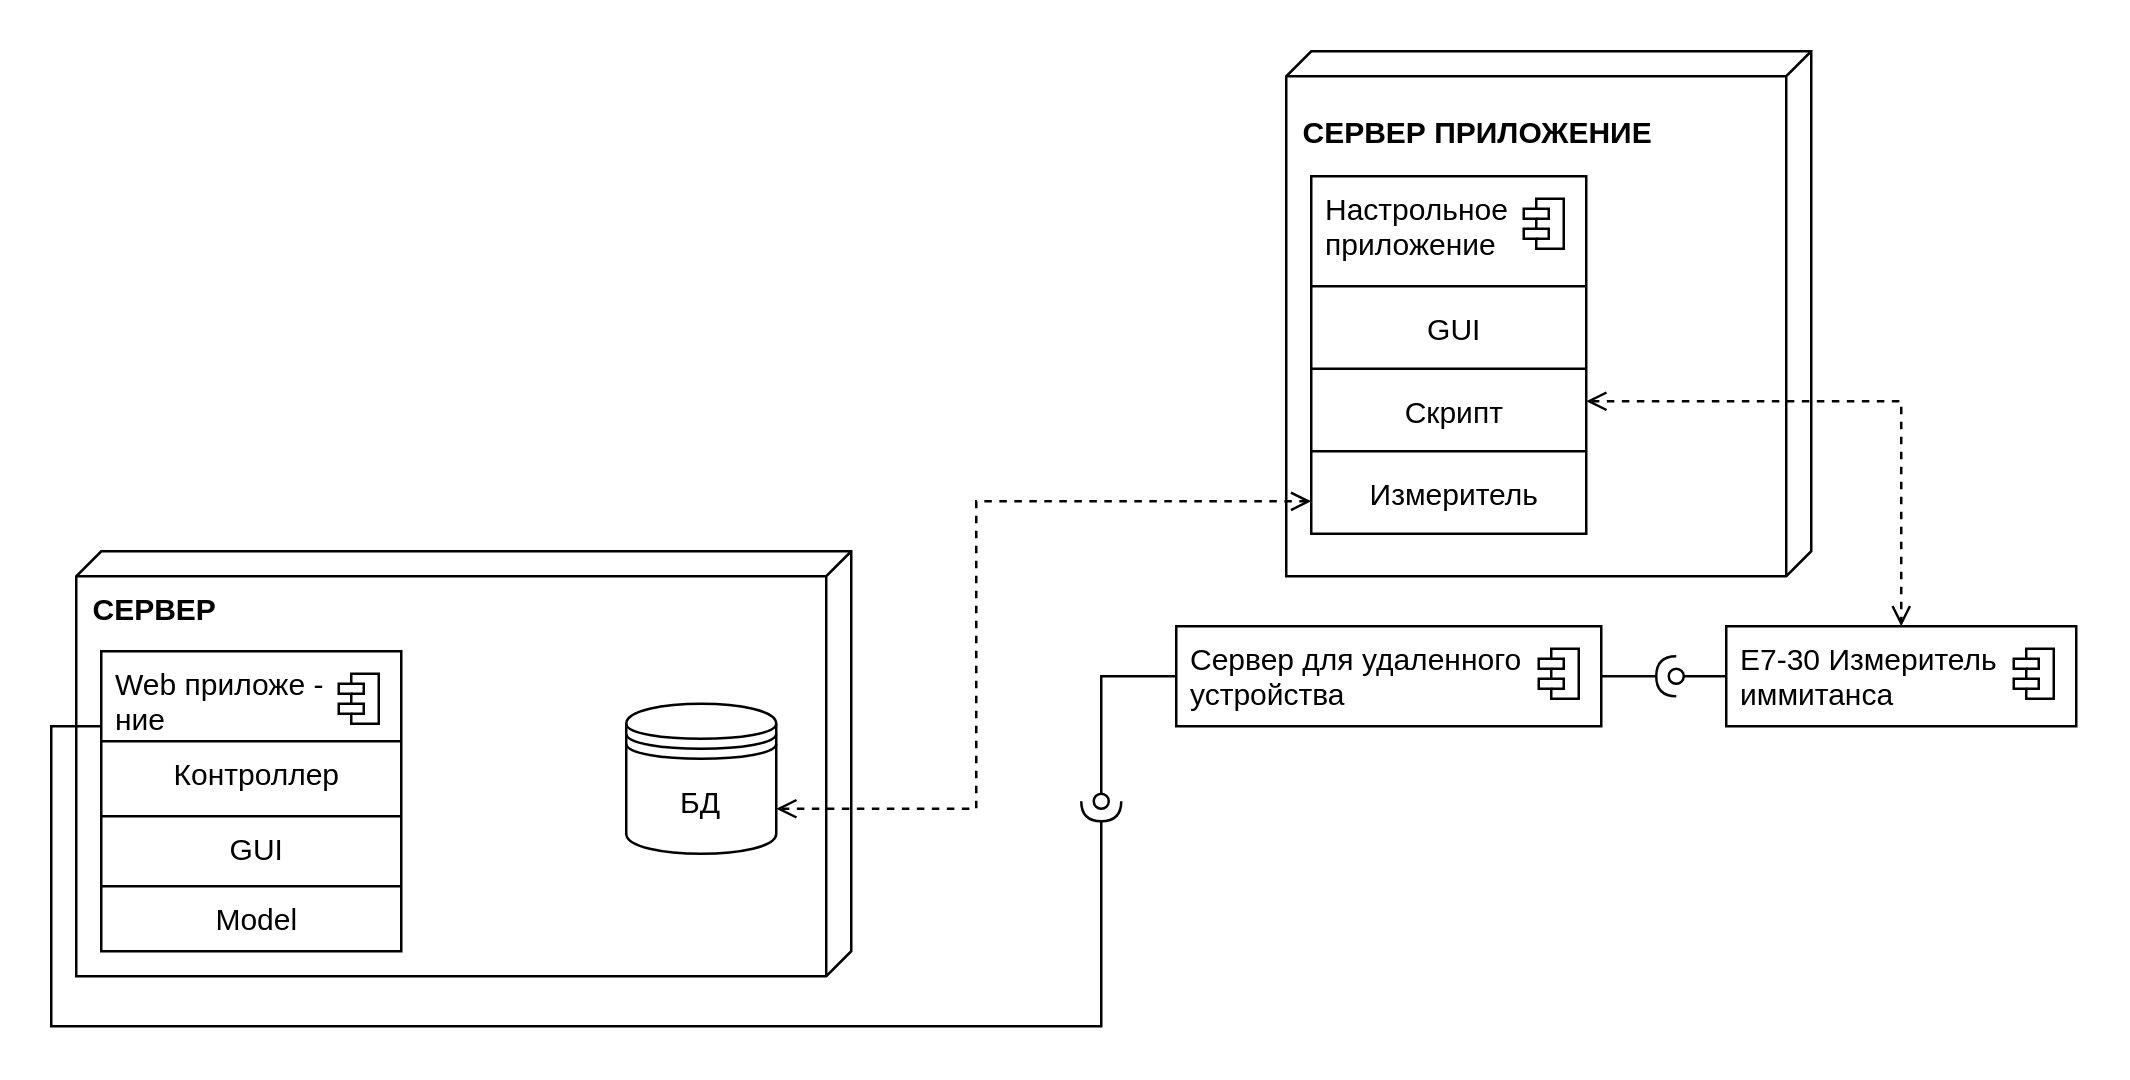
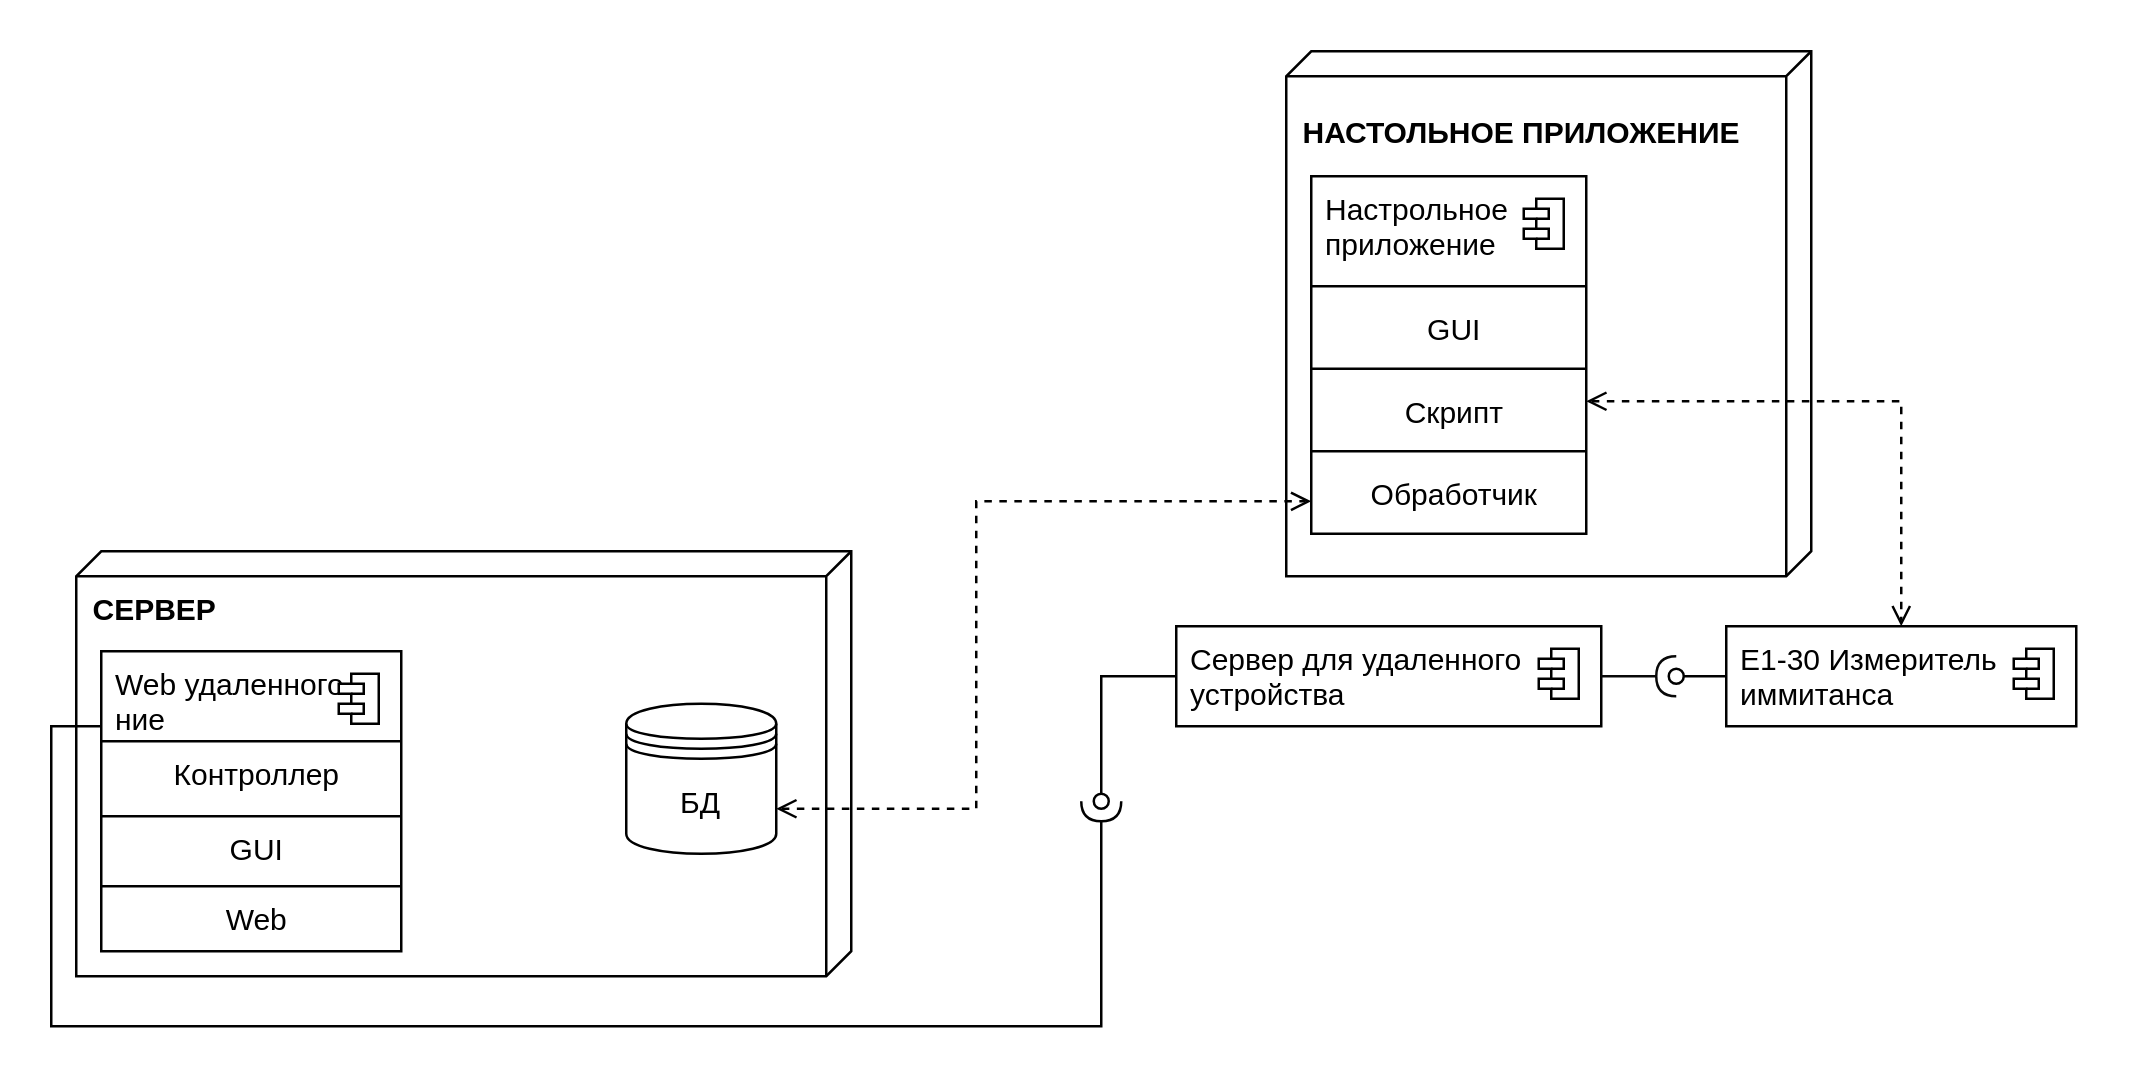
- <mxCell id="2" value="&lt;span style=&quot;font-size: 12px;&quot;&gt;&lt;b&gt;СЕРВЕР ПРИЛОЖЕНИЕ&lt;/b&gt;&lt;/span&gt;" style="verticalAlign=top;align=left;shape=cube;size=10;direction=south;fontStyle=0;html=1;boundedLbl=1;spacingLeft=5;labelBackgroundColor=none;fontSize=21;fontColor=default;" parent="1" vertex="1"><mxGeometry x="514" y="20" width="210" height="210" as="geometry" /></mxCell>
+ <mxCell id="2" value="&lt;span style=&quot;font-size: 12px;&quot;&gt;&lt;b&gt;НАСТОЛЬНОЕ ПРИЛОЖЕНИЕ&lt;/b&gt;&lt;/span&gt;" style="verticalAlign=top;align=left;shape=cube;size=10;direction=south;fontStyle=0;html=1;boundedLbl=1;spacingLeft=5;labelBackgroundColor=none;fontSize=21;fontColor=default;" parent="1" vertex="1"><mxGeometry x="514" y="20" width="210" height="210" as="geometry" /></mxCell>
- <mxCell id="39" value="Измеритель" style="html=1;align=center;spacingLeft=4;verticalAlign=top;strokeColor=none;fillColor=none;labelBackgroundColor=none;fontSize=12;fontColor=default;" parent="31" vertex="1"><mxGeometry y="114" width="110" height="29" as="geometry" /></mxCell>
+ <mxCell id="39" value="Обработчик" style="html=1;align=center;spacingLeft=4;verticalAlign=top;strokeColor=none;fillColor=none;labelBackgroundColor=none;fontSize=12;fontColor=default;" parent="31" vertex="1"><mxGeometry y="114" width="110" height="29" as="geometry" /></mxCell>
- <mxCell id="26" value="E7-30 Измеритель &lt;br&gt;иммитанса" style="html=1;align=left;spacingLeft=4;verticalAlign=top;strokeColor=none;fillColor=none;" parent="25" vertex="1"><mxGeometry width="140" height="40" as="geometry" /></mxCell>
+ <mxCell id="26" value="E1-30 Измеритель &lt;br&gt;иммитанса" style="html=1;align=left;spacingLeft=4;verticalAlign=top;strokeColor=none;fillColor=none;" parent="25" vertex="1"><mxGeometry width="140" height="40" as="geometry" /></mxCell>
- <mxCell id="13" value="&lt;div style=&quot;&quot;&gt;&lt;span style=&quot;background-color: initial;&quot;&gt;Web&amp;nbsp;&lt;/span&gt;&lt;span style=&quot;background-color: initial;&quot;&gt;приложе -&lt;/span&gt;&lt;/div&gt;&lt;div style=&quot;&quot;&gt;&lt;span style=&quot;background-color: initial;&quot;&gt;ние&lt;/span&gt;&lt;/div&gt;" style="html=1;align=left;spacingLeft=4;verticalAlign=top;strokeColor=none;fillColor=none;" parent="12" vertex="1"><mxGeometry width="120" height="120" as="geometry" /></mxCell>
+ <mxCell id="13" value="&lt;div style=&quot;&quot;&gt;&lt;span style=&quot;background-color: initial;&quot;&gt;Web&amp;nbsp;&lt;/span&gt;&lt;span style=&quot;background-color: initial;&quot;&gt;удаленного -&lt;/span&gt;&lt;/div&gt;&lt;div style=&quot;&quot;&gt;&lt;span style=&quot;background-color: initial;&quot;&gt;ние&lt;/span&gt;&lt;/div&gt;" style="html=1;align=left;spacingLeft=4;verticalAlign=top;strokeColor=none;fillColor=none;" parent="12" vertex="1"><mxGeometry width="120" height="120" as="geometry" /></mxCell>
- <mxCell id="20" value="Model" style="html=1;align=center;spacingLeft=4;verticalAlign=top;strokeColor=none;fillColor=none;" parent="13" vertex="1"><mxGeometry y="94" width="120" height="26" as="geometry" /></mxCell>
+ <mxCell id="20" value="Web" style="html=1;align=center;spacingLeft=4;verticalAlign=top;strokeColor=none;fillColor=none;" parent="13" vertex="1"><mxGeometry y="94" width="120" height="26" as="geometry" /></mxCell>
